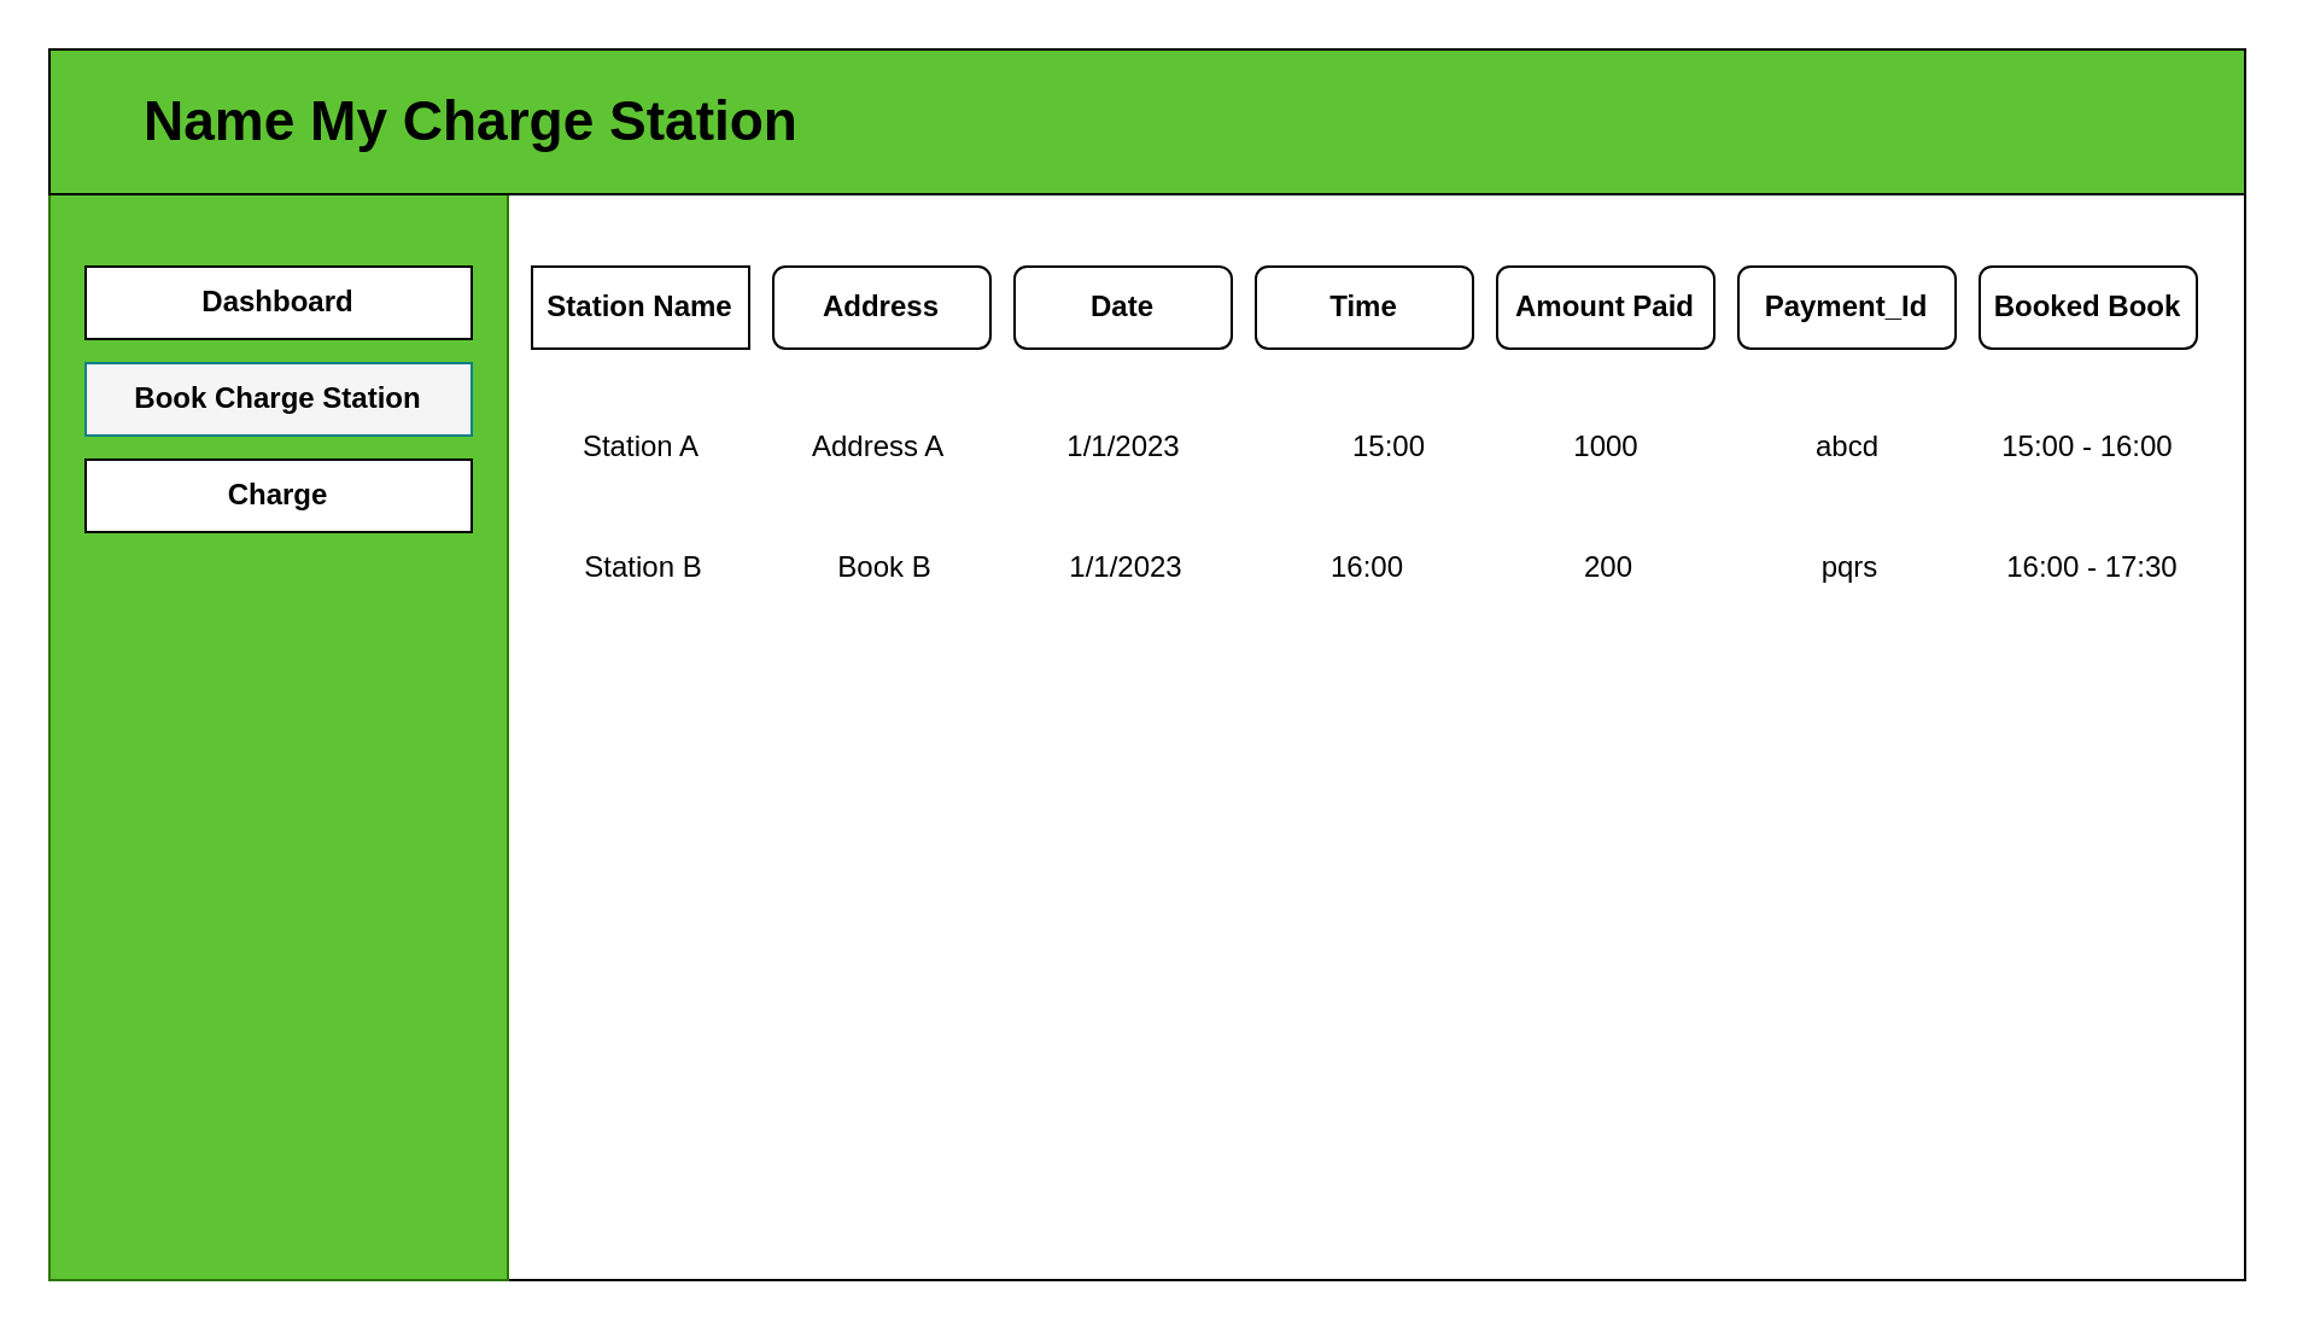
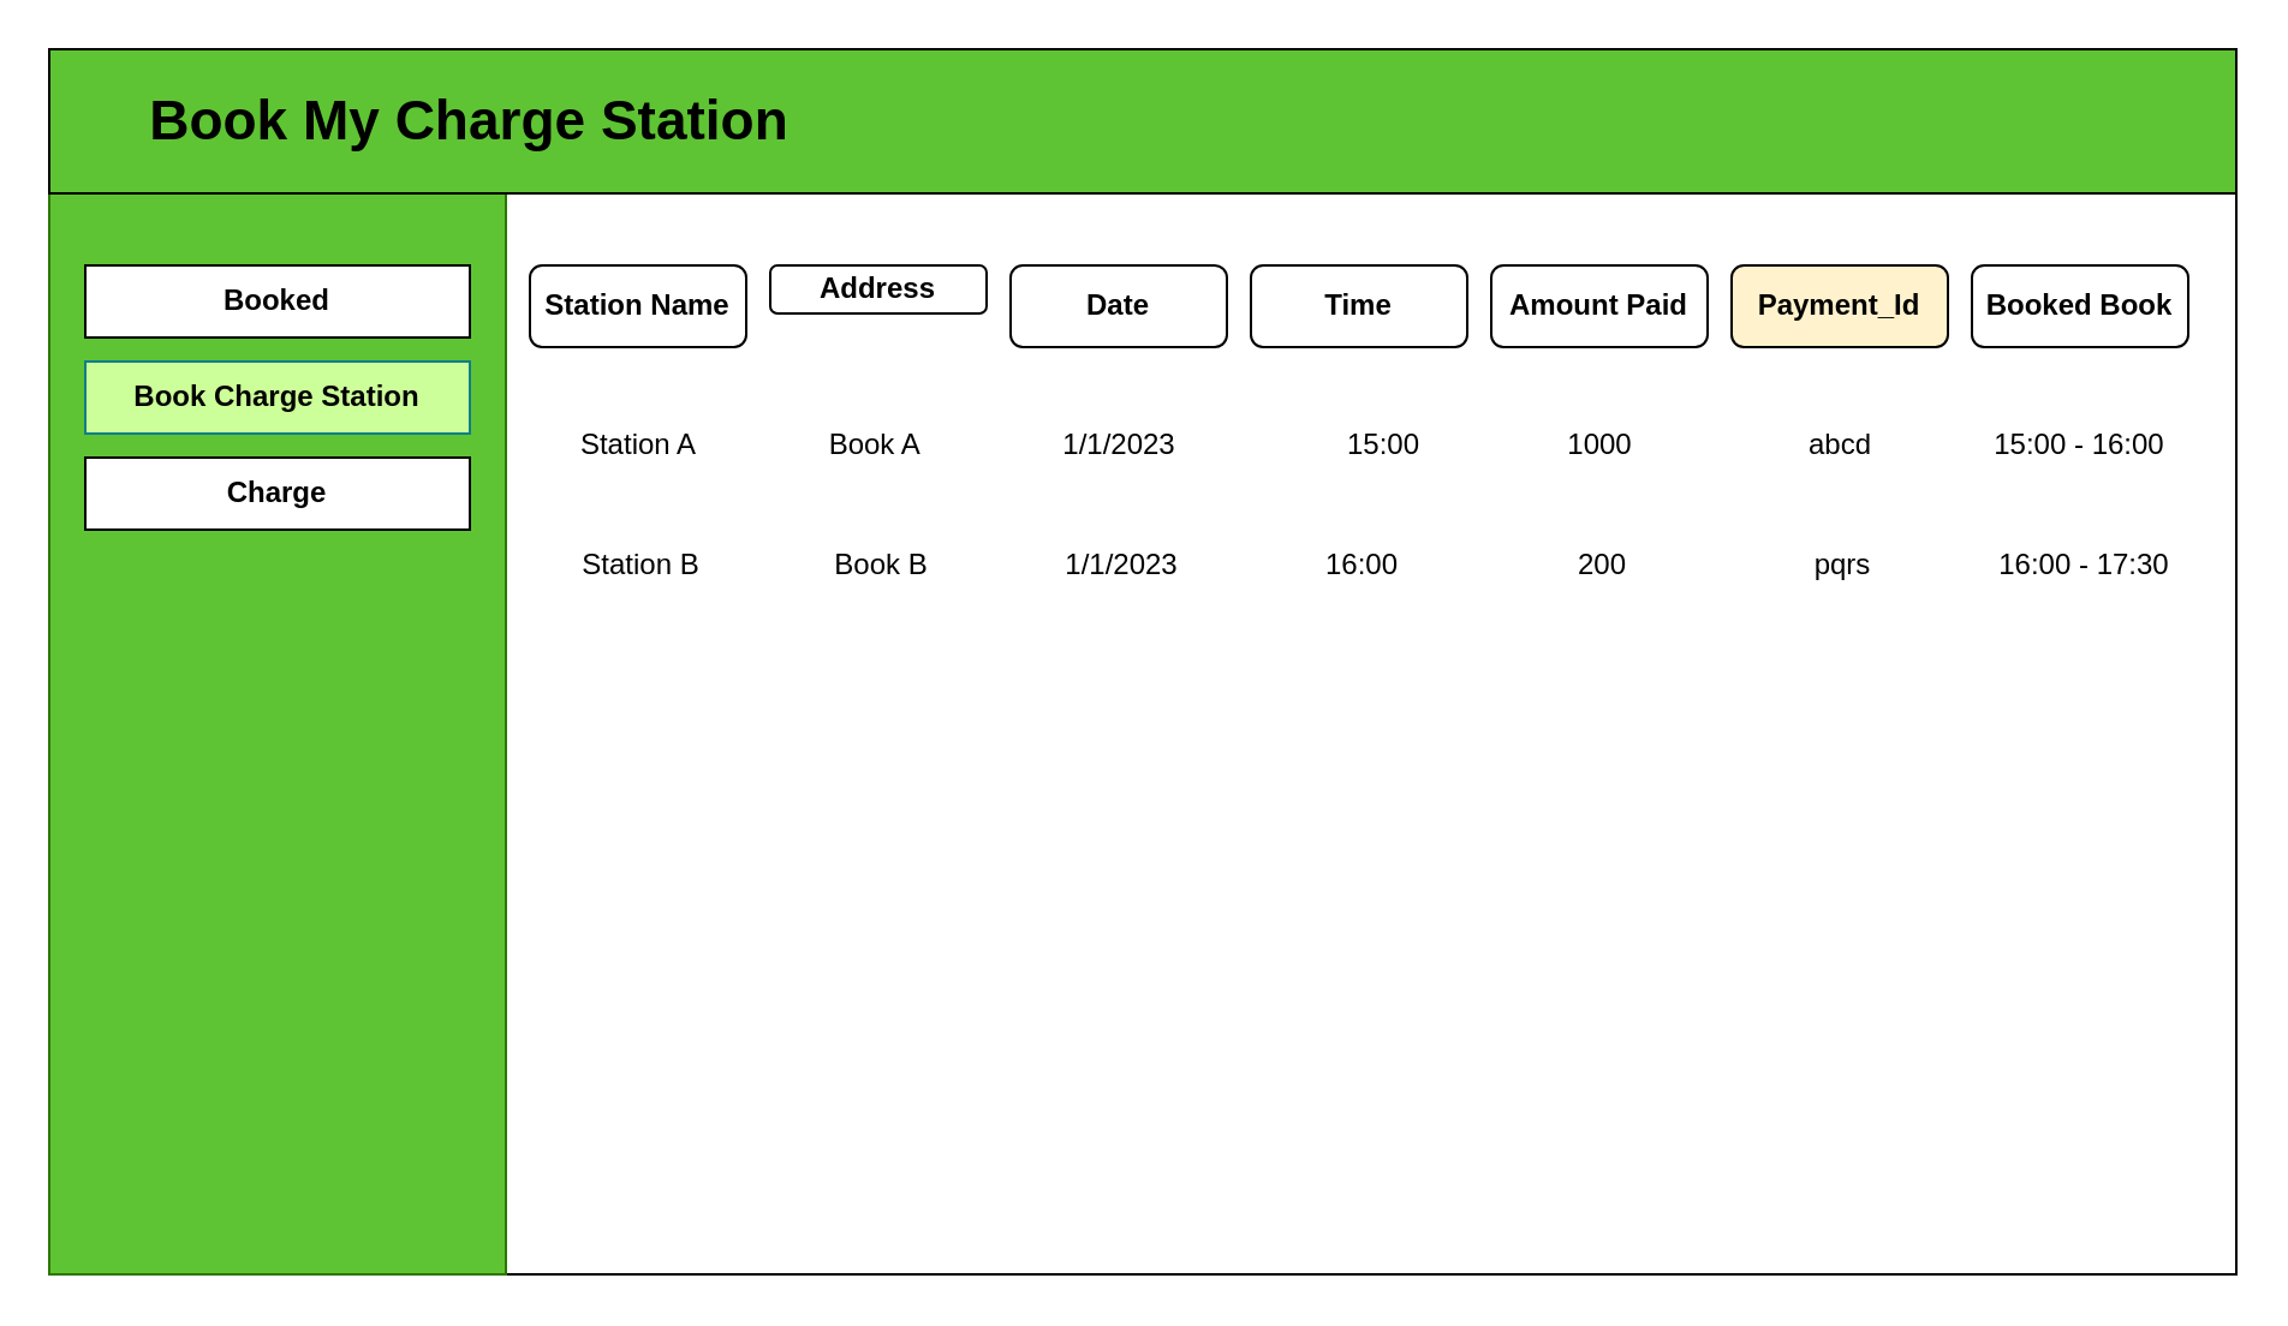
- <mxCell id="9" value="&lt;font style=&quot;font-size: 23px;&quot;&gt;&lt;b&gt;Name My Charge Station&lt;/b&gt;&lt;/font&gt;" style="text;html=1;strokeColor=none;fillColor=none;align=center;verticalAlign=middle;whiteSpace=wrap;rounded=0;" vertex="1" parent="1"><mxGeometry x="50" y="35" width="290" height="30" as="geometry" /></mxCell>
+ <mxCell id="9" value="&lt;font style=&quot;font-size: 23px;&quot;&gt;&lt;b&gt;Book My Charge Station&lt;/b&gt;&lt;/font&gt;" style="text;html=1;strokeColor=none;fillColor=none;align=center;verticalAlign=middle;whiteSpace=wrap;rounded=0;" vertex="1" parent="1"><mxGeometry x="50" y="35" width="290" height="30" as="geometry" /></mxCell>
- <mxCell id="6" value="Dashboard" style="rounded=0;whiteSpace=wrap;html=1;strokeWidth=1;perimeterSpacing=1;fontStyle=1" vertex="1" parent="1"><mxGeometry x="35" y="110" width="160" height="30" as="geometry" /></mxCell>
+ <mxCell id="6" value="Booked" style="rounded=0;whiteSpace=wrap;html=1;strokeWidth=1;perimeterSpacing=1;fontStyle=1" vertex="1" parent="1"><mxGeometry x="35" y="110" width="160" height="30" as="geometry" /></mxCell>
- <mxCell id="4" value="&lt;b&gt;Station Name&lt;/b&gt;" style="whiteSpace=wrap;html=1;rounded=0;" vertex="1" parent="1"><mxGeometry x="220" y="110" width="90" height="34" as="geometry" /></mxCell>
+ <mxCell id="4" value="&lt;b&gt;Station Name&lt;/b&gt;" style="rounded=1;whiteSpace=wrap;html=1;" vertex="1" parent="1"><mxGeometry x="220" y="110" width="90" height="34" as="geometry" /></mxCell>
- <mxCell id="10" value="&lt;b&gt;Address&lt;/b&gt;" style="rounded=1;whiteSpace=wrap;html=1;" vertex="1" parent="1"><mxGeometry x="320" y="110" width="90" height="34" as="geometry" /></mxCell>
+ <mxCell id="10" value="&lt;b&gt;Address&lt;/b&gt;" style="rounded=1;whiteSpace=wrap;html=1;" vertex="1" parent="1"><mxGeometry x="320" y="110" width="90" height="20" as="geometry" /></mxCell>
- <mxCell id="14" value="&lt;b&gt;Payment_Id&lt;/b&gt;" style="rounded=1;whiteSpace=wrap;html=1;" vertex="1" parent="1"><mxGeometry x="720" y="110" width="90" height="34" as="geometry" /></mxCell>
+ <mxCell id="14" value="&lt;b&gt;Payment_Id&lt;/b&gt;" style="rounded=1;whiteSpace=wrap;html=1;fillColor=#fff2cc;" vertex="1" parent="1"><mxGeometry x="720" y="110" width="90" height="34" as="geometry" /></mxCell>
- <mxCell id="5" value="Book Charge Station" style="rounded=0;whiteSpace=wrap;html=1;fontStyle=1;fillColor=#f5f5f5;strokeColor=#0e8088;" vertex="1" parent="1"><mxGeometry x="35" y="150" width="160" height="30" as="geometry" /></mxCell>
+ <mxCell id="5" value="Book Charge Station" style="rounded=0;whiteSpace=wrap;html=1;fontStyle=1;fillColor=#CCFF99;strokeColor=#0e8088;" vertex="1" parent="1"><mxGeometry x="35" y="150" width="160" height="30" as="geometry" /></mxCell>
- <mxCell id="17" value="Address A&amp;nbsp;" style="text;html=1;strokeColor=none;fillColor=none;align=center;verticalAlign=middle;whiteSpace=wrap;rounded=0;" vertex="1" parent="1"><mxGeometry x="332.5" y="170" width="65" height="30" as="geometry" /></mxCell>
+ <mxCell id="17" value="Book A&amp;nbsp;" style="text;html=1;strokeColor=none;fillColor=none;align=center;verticalAlign=middle;whiteSpace=wrap;rounded=0;" vertex="1" parent="1"><mxGeometry x="332.5" y="170" width="65" height="30" as="geometry" /></mxCell>
